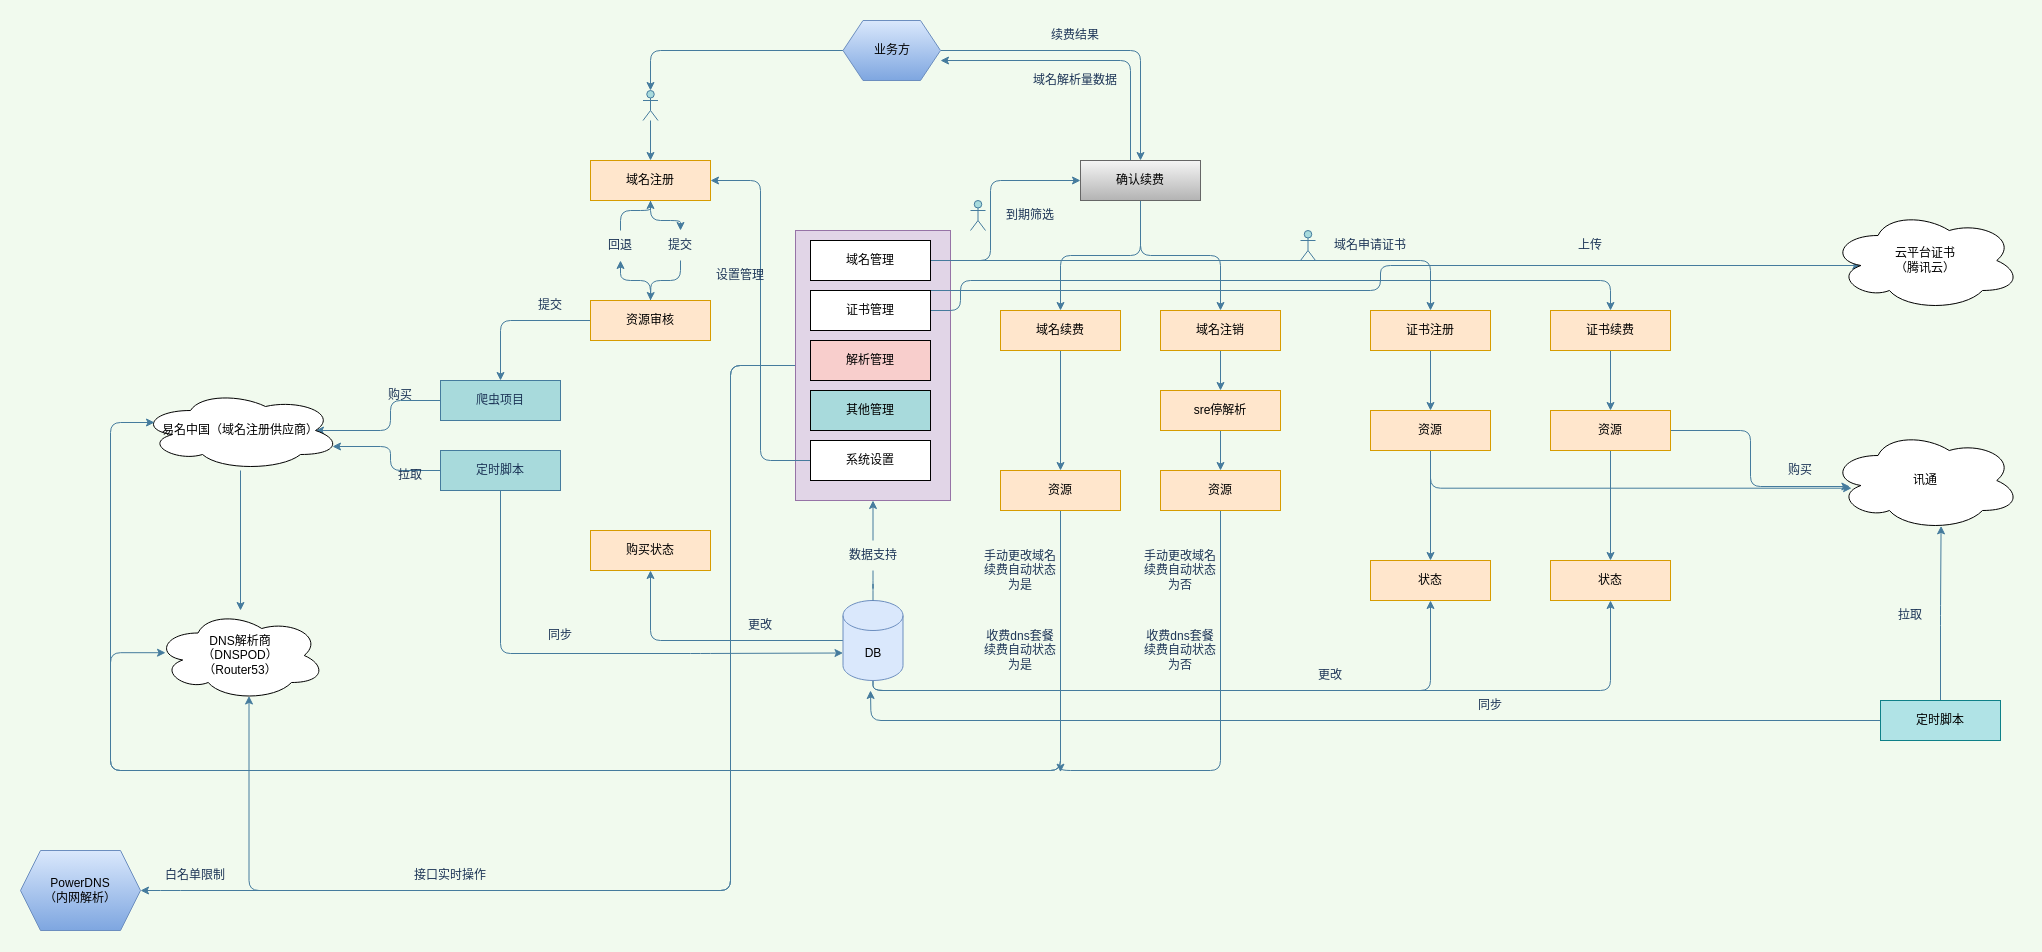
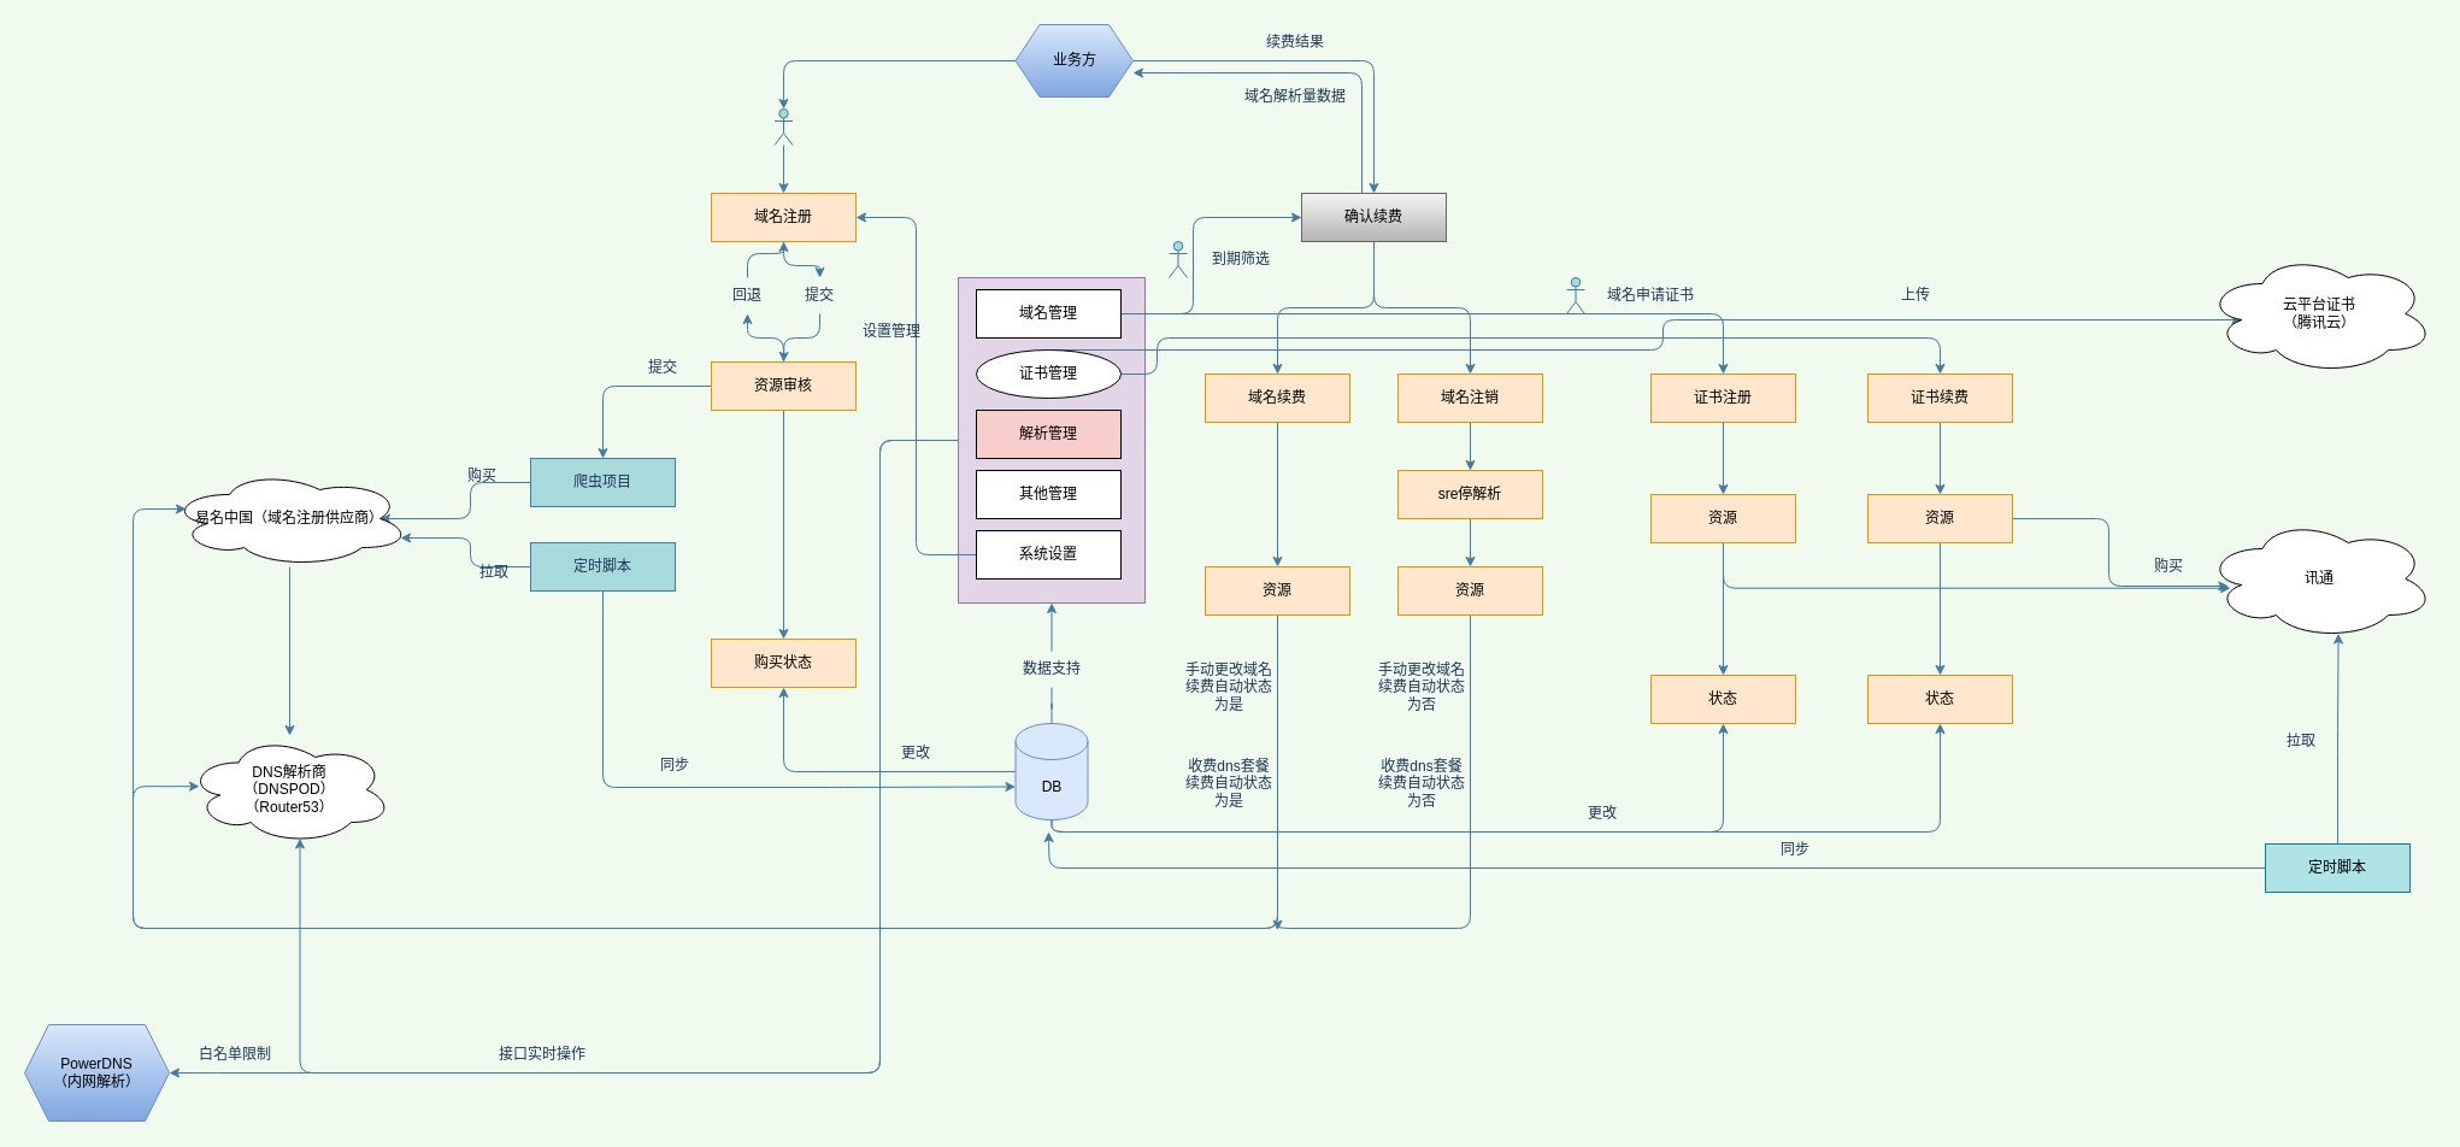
- <mxCell id="43" value="证书管理" style="whiteSpace=wrap;html=1;fontSize=12;glass=0;strokeWidth=1;shadow=0;" vertex="1" parent="1"><mxGeometry x="810" y="290" width="120" height="40" as="geometry" /></mxCell>
+ <mxCell id="43" value="证书管理" style="ellipse;whiteSpace=wrap;html=1;fontSize=12;glass=0;strokeWidth=1;shadow=0;" vertex="1" parent="1"><mxGeometry x="810" y="290" width="120" height="40" as="geometry" /></mxCell>
- <mxCell id="45" value="其他管理" style="whiteSpace=wrap;html=1;fontSize=12;glass=0;strokeWidth=1;shadow=0;fillColor=#a8dadc;" vertex="1" parent="1"><mxGeometry x="810" y="390" width="120" height="40" as="geometry" /></mxCell>
+ <mxCell id="45" value="其他管理" style="whiteSpace=wrap;html=1;fontSize=12;glass=0;strokeWidth=1;shadow=0;" vertex="1" parent="1"><mxGeometry x="810" y="390" width="120" height="40" as="geometry" /></mxCell>
+ <mxCell id="6" style="edgeStyle=orthogonalEdgeStyle;orthogonalLoop=1;jettySize=auto;html=1;entryX=0.5;entryY=0;entryDx=0;entryDy=0;fontColor=#1D3557;strokeColor=#457B9D;fillColor=#A8DADC;" edge="1" parent="1" source="7" target="8"><mxGeometry relative="1" as="geometry" /></mxCell>
